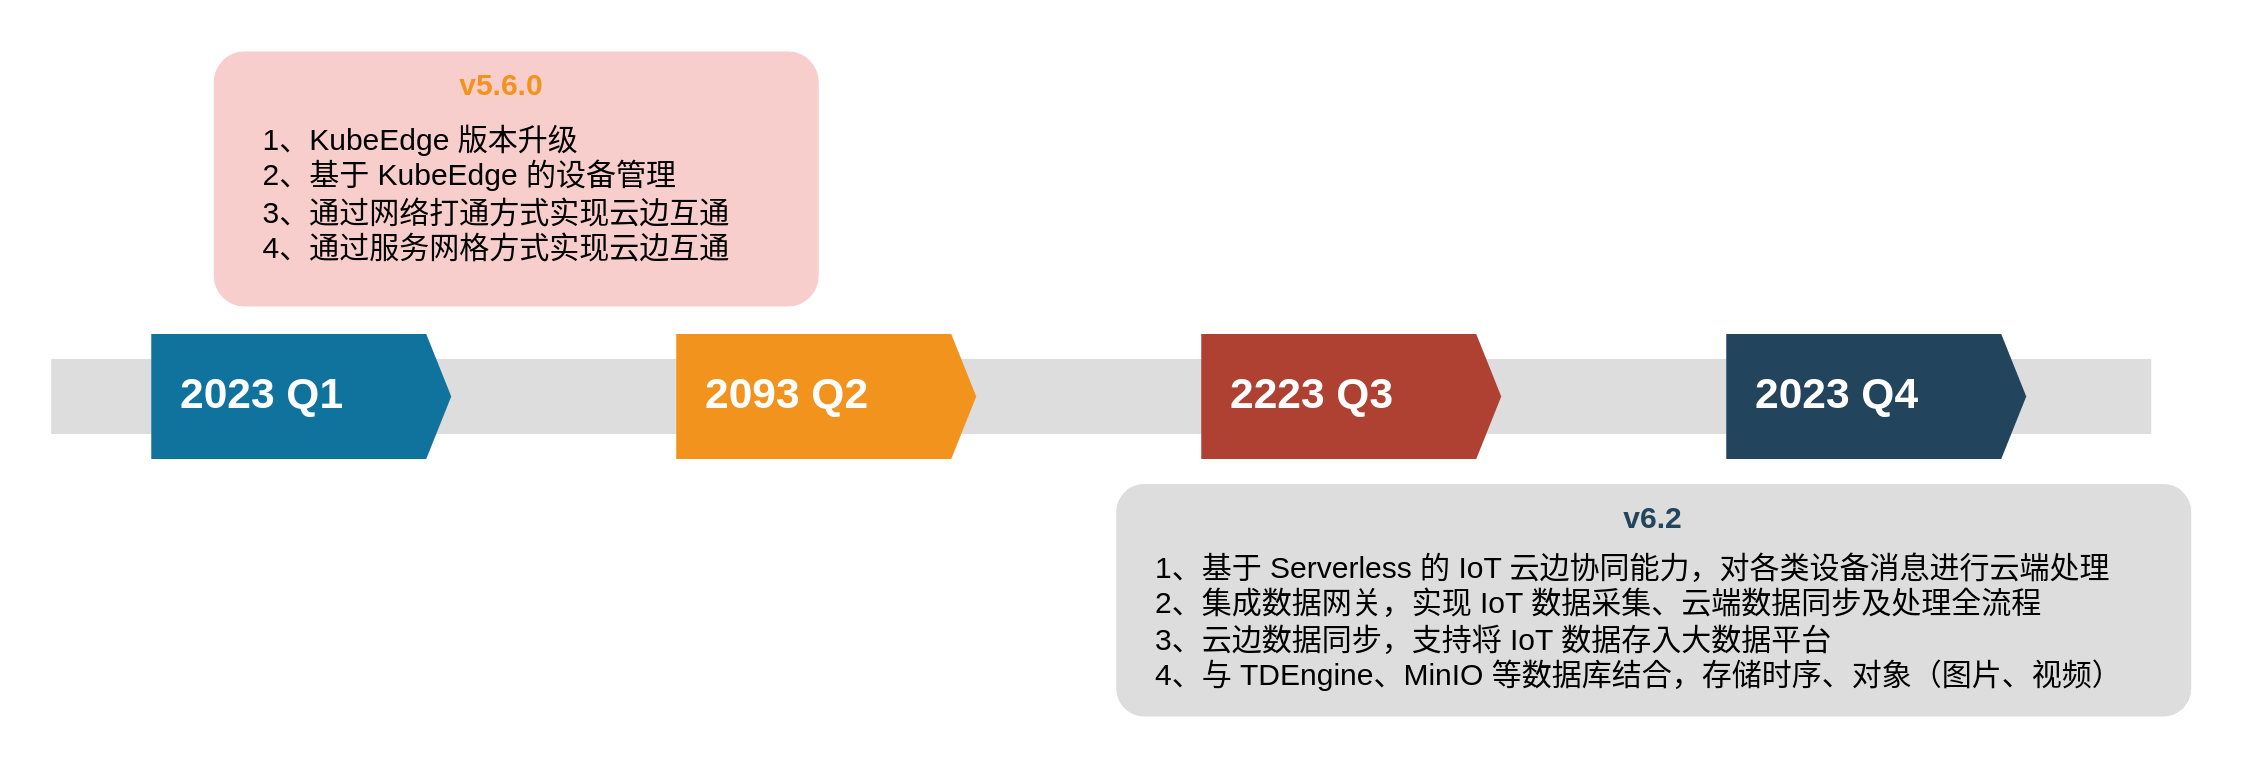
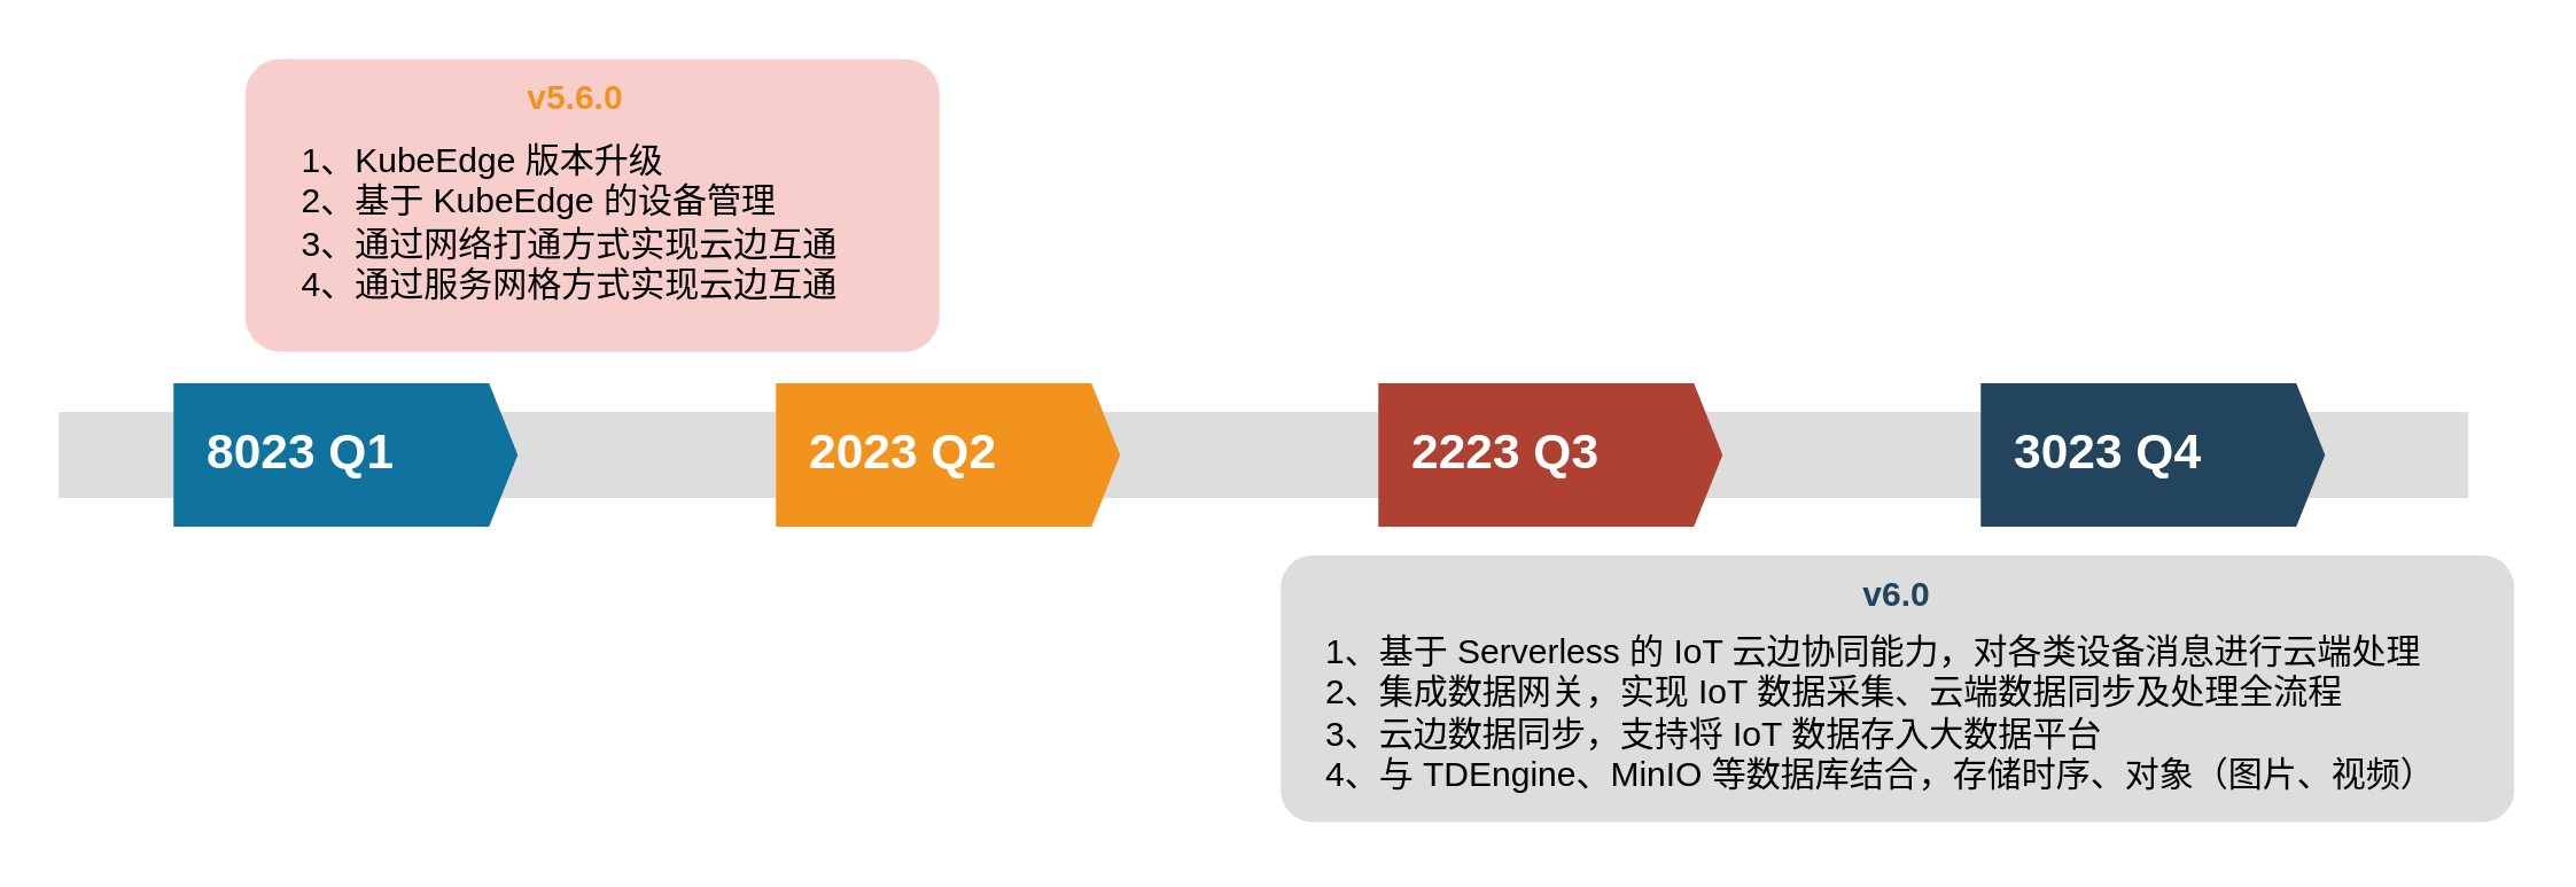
- <mxCell id="3" value="2023 Q1" style="shape=mxgraph.infographic.ribbonSimple;notch1=0;notch2=10;notch=0;html=1;fillColor=#10739E;strokeColor=none;shadow=0;fontSize=17;fontColor=#FFFFFF;align=left;spacingLeft=10;fontStyle=1;" parent="1" vertex="1"><mxGeometry x="60" y="133" width="120" height="50" as="geometry" /></mxCell>
+ <mxCell id="3" value="8023 Q1" style="shape=mxgraph.infographic.ribbonSimple;notch1=0;notch2=10;notch=0;html=1;fillColor=#10739E;strokeColor=none;shadow=0;fontSize=17;fontColor=#FFFFFF;align=left;spacingLeft=10;fontStyle=1;" parent="1" vertex="1"><mxGeometry x="60" y="133" width="120" height="50" as="geometry" /></mxCell>
- <mxCell id="4" value="2093 Q2" style="shape=mxgraph.infographic.ribbonSimple;notch1=0;notch2=10;notch=0;html=1;fillColor=#F2931E;strokeColor=none;shadow=0;fontSize=17;fontColor=#FFFFFF;align=left;spacingLeft=10;fontStyle=1;" parent="1" vertex="1"><mxGeometry x="270" y="133" width="120" height="50" as="geometry" /></mxCell>
+ <mxCell id="4" value="2023 Q2" style="shape=mxgraph.infographic.ribbonSimple;notch1=0;notch2=10;notch=0;html=1;fillColor=#F2931E;strokeColor=none;shadow=0;fontSize=17;fontColor=#FFFFFF;align=left;spacingLeft=10;fontStyle=1;" parent="1" vertex="1"><mxGeometry x="270" y="133" width="120" height="50" as="geometry" /></mxCell>
- <mxCell id="6" value="2023 Q4" style="shape=mxgraph.infographic.ribbonSimple;notch1=0;notch2=10;notch=0;html=1;fillColor=#23445D;strokeColor=none;shadow=0;fontSize=17;fontColor=#FFFFFF;align=left;spacingLeft=10;fontStyle=1;" parent="1" vertex="1"><mxGeometry x="690" y="133" width="120" height="50" as="geometry" /></mxCell>
+ <mxCell id="6" value="3023 Q4" style="shape=mxgraph.infographic.ribbonSimple;notch1=0;notch2=10;notch=0;html=1;fillColor=#23445D;strokeColor=none;shadow=0;fontSize=17;fontColor=#FFFFFF;align=left;spacingLeft=10;fontStyle=1;" parent="1" vertex="1"><mxGeometry x="690" y="133" width="120" height="50" as="geometry" /></mxCell>
- <mxCell id="8" value="&lt;font style=&quot;font-size: 10px&quot;&gt;&lt;font style=&quot;font-size: 12px&quot; color=&quot;#23445D&quot;&gt;&lt;b&gt;v6.2&lt;/b&gt;&lt;/font&gt;&lt;br&gt;&lt;br&gt;&lt;br&gt;&lt;/font&gt;" style="rounded=1;strokeColor=none;fillColor=#DDDDDD;align=center;arcSize=12;verticalAlign=top;whiteSpace=wrap;html=1;fontSize=12;" parent="1" vertex="1"><mxGeometry x="446" y="193" width="430" height="93" as="geometry" /></mxCell>
+ <mxCell id="8" value="&lt;font style=&quot;font-size: 10px&quot;&gt;&lt;font style=&quot;font-size: 12px&quot; color=&quot;#23445D&quot;&gt;&lt;b&gt;v6.0&lt;/b&gt;&lt;/font&gt;&lt;br&gt;&lt;br&gt;&lt;br&gt;&lt;/font&gt;" style="rounded=1;strokeColor=none;fillColor=#DDDDDD;align=center;arcSize=12;verticalAlign=top;whiteSpace=wrap;html=1;fontSize=12;" parent="1" vertex="1"><mxGeometry x="446" y="193" width="430" height="93" as="geometry" /></mxCell>
